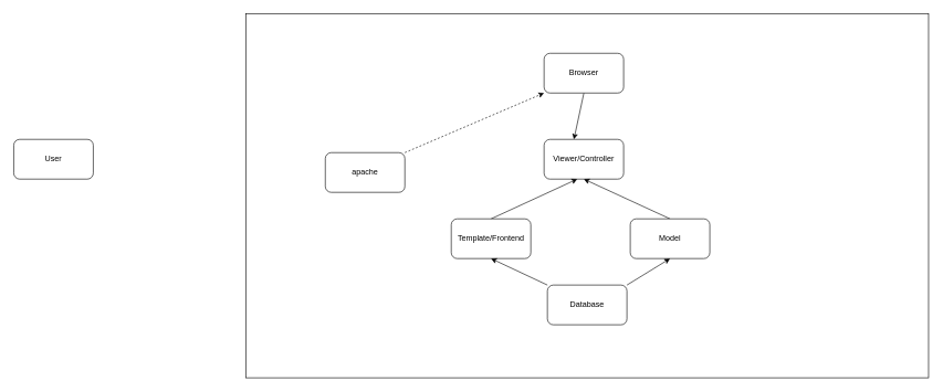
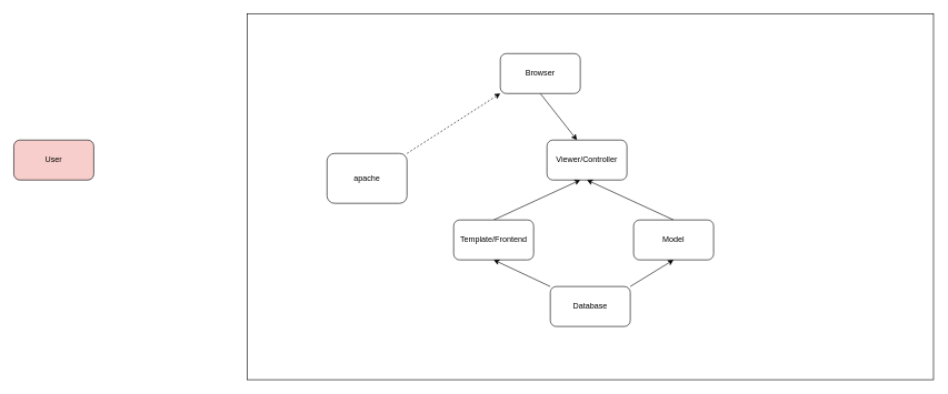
- <mxCell id="6" value="Browser" style="rounded=1;whiteSpace=wrap;html=1;" vertex="1" parent="1"><mxGeometry x="820" y="80" width="120" height="60" as="geometry" /></mxCell>
+ <mxCell id="6" value="Browser" style="rounded=1;whiteSpace=wrap;html=1;" vertex="1" parent="1"><mxGeometry x="750" y="80" width="120" height="60" as="geometry" /></mxCell>
- <mxCell id="7" value="User" style="rounded=1;whiteSpace=wrap;html=1;" vertex="1" parent="1"><mxGeometry x="20" y="210" width="120" height="60" as="geometry" /></mxCell>
+ <mxCell id="7" value="User" style="rounded=1;whiteSpace=wrap;html=1;fillColor=#f8cecc;" vertex="1" parent="1"><mxGeometry x="20" y="210" width="120" height="60" as="geometry" /></mxCell>
- <mxCell id="4" value="apache" style="rounded=1;whiteSpace=wrap;html=1;" vertex="1" parent="1"><mxGeometry x="490" y="230" width="120" height="60" as="geometry" /></mxCell>
+ <mxCell id="4" value="apache" style="rounded=1;whiteSpace=wrap;html=1;" vertex="1" parent="1"><mxGeometry x="490" y="230" width="120" height="75" as="geometry" /></mxCell>
